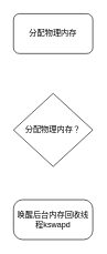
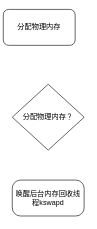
- <mxCell id="2" value="分配物理内存" style="rounded=1;whiteSpace=wrap;html=1;" vertex="1" parent="1"><mxGeometry x="20" y="20" width="120" height="60" as="geometry" /></mxCell>
+ <mxCell id="2" value="分配物理内存" style="rounded=1;whiteSpace=wrap;html=1;" vertex="1" parent="1"><mxGeometry x="5" y="15" width="120" height="60" as="geometry" /></mxCell>
